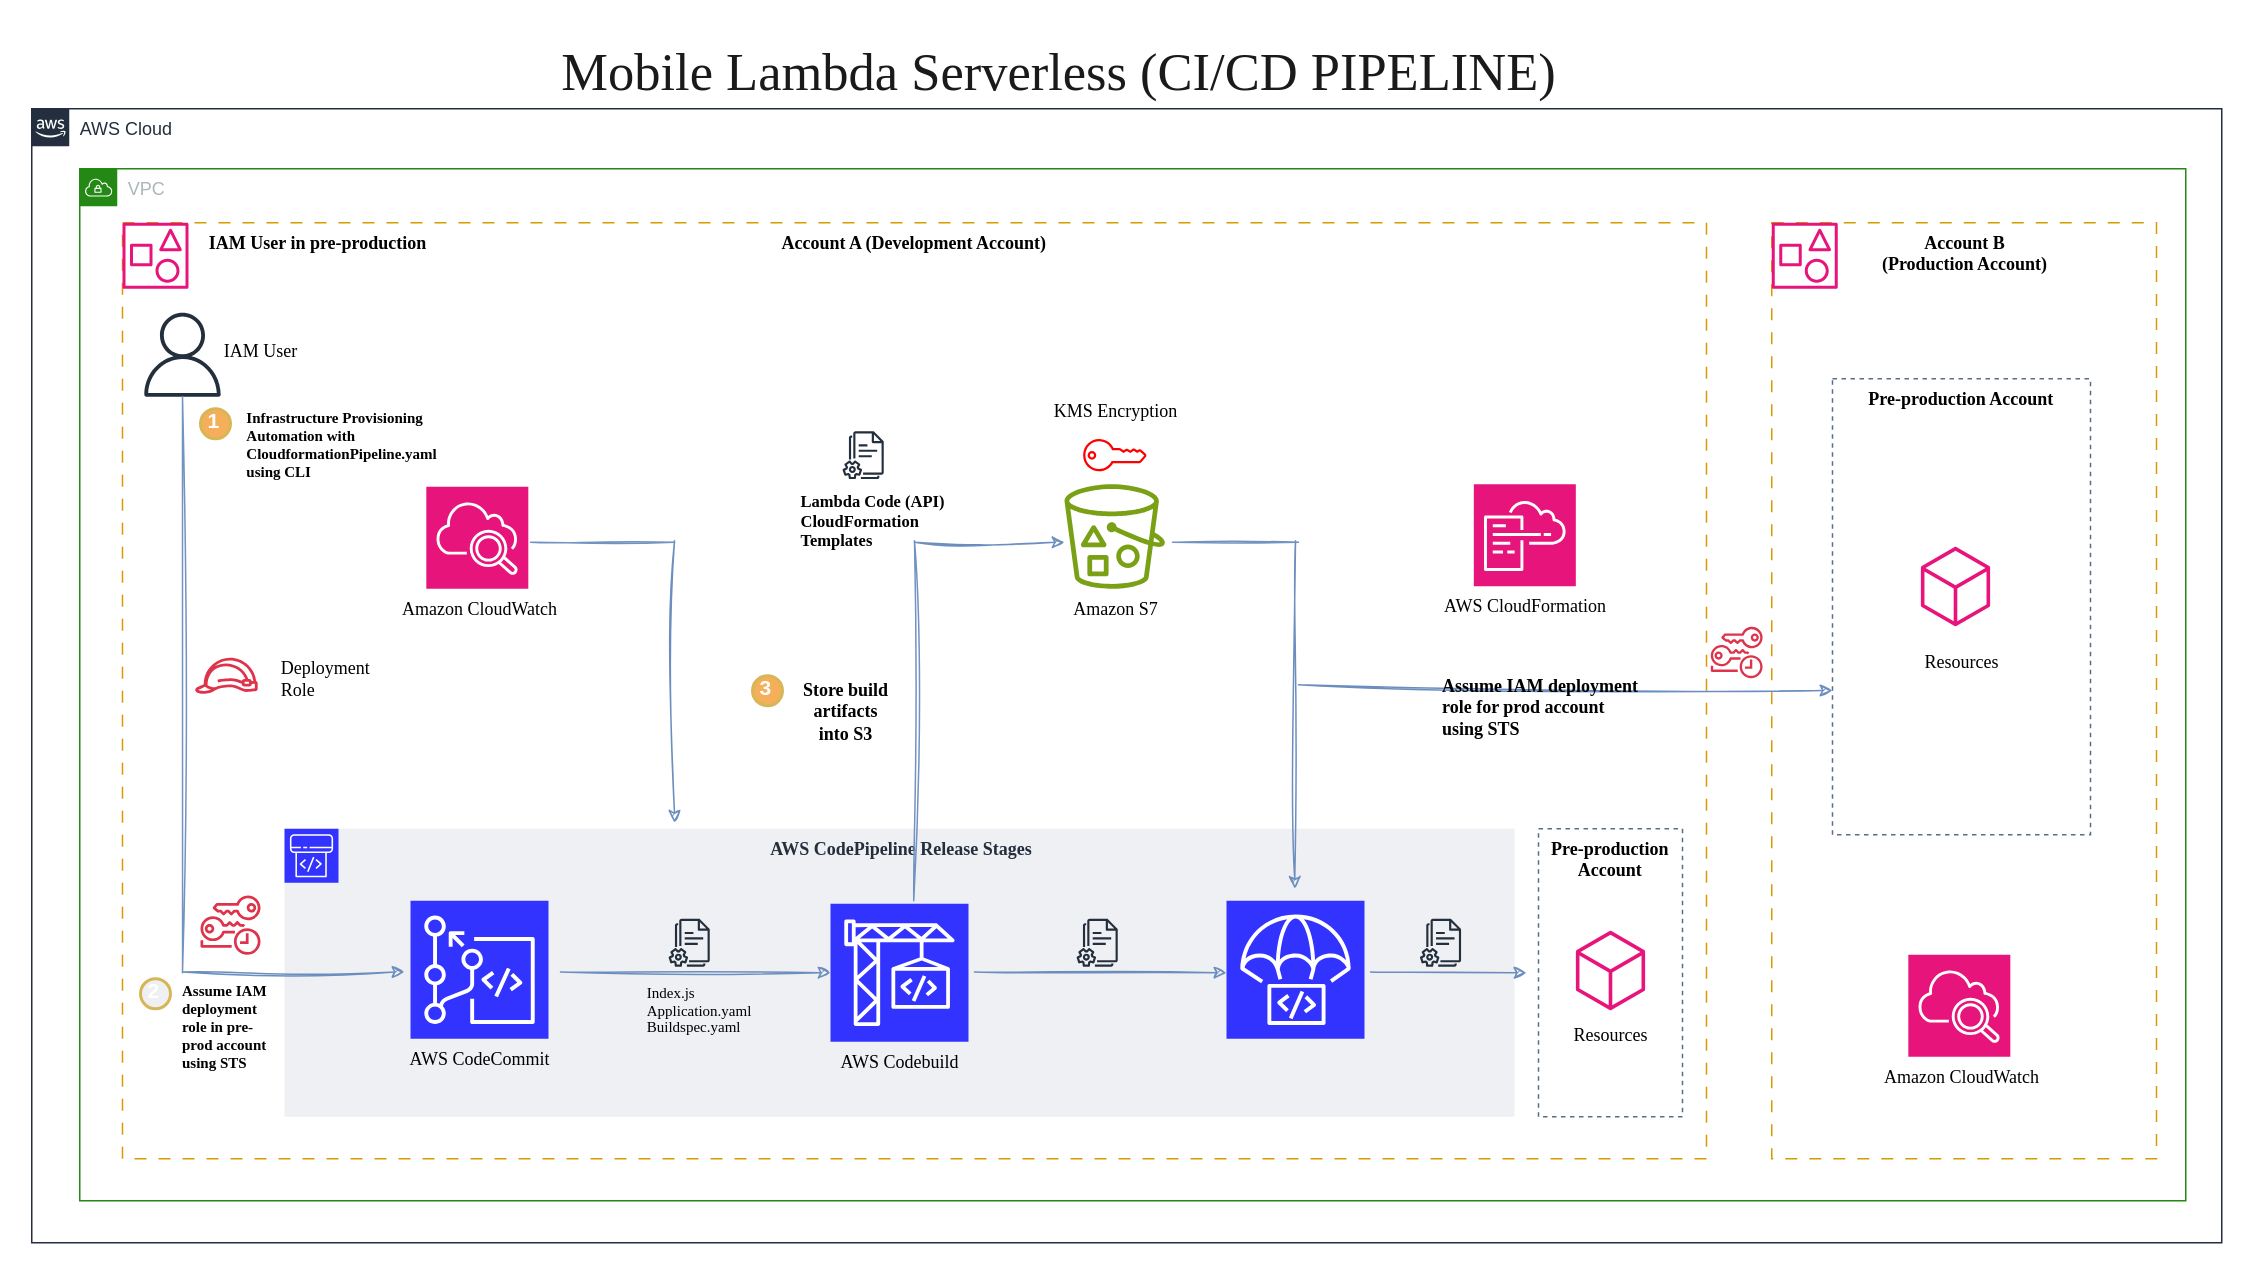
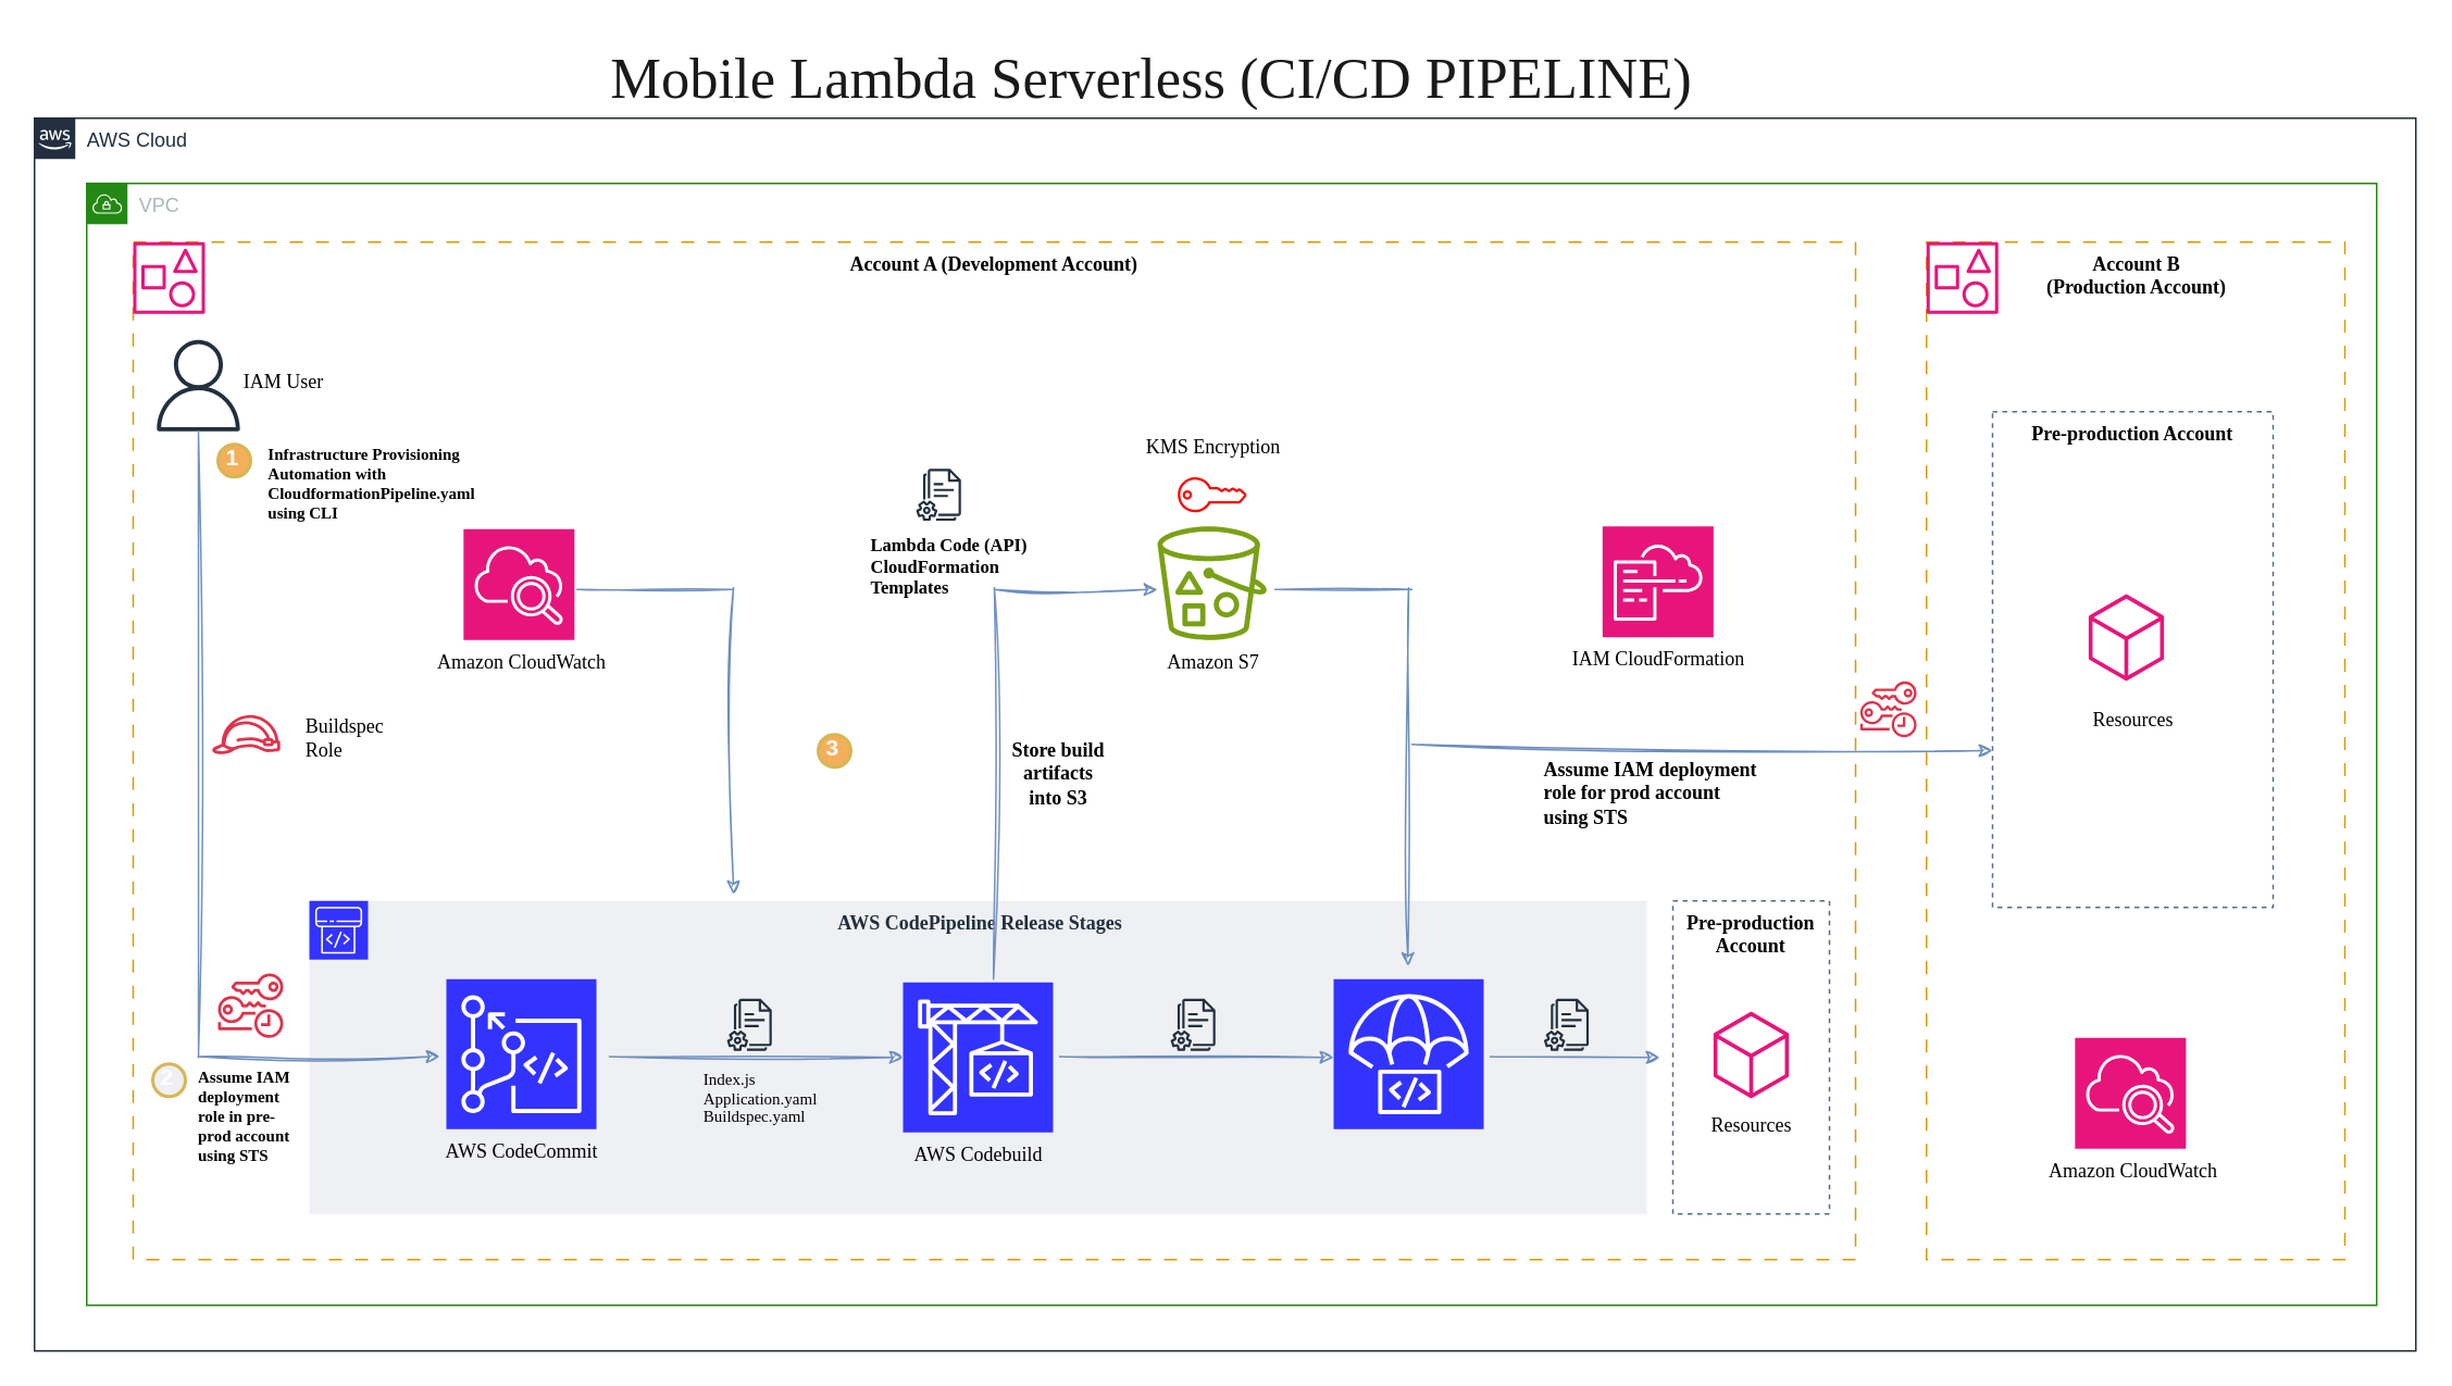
- <mxCell id="15" value="&lt;font data-font-src=&quot;https://fonts.googleapis.com/css?family=Architects+Daughter&quot; face=&quot;Architects Daughter&quot;&gt;&lt;b&gt;IAM User in pre-production&lt;/b&gt;&lt;/font&gt;" style="text;html=1;align=center;verticalAlign=middle;resizable=0;points=[];autosize=1;strokeColor=none;fillColor=none;" parent="1" vertex="1"><mxGeometry x="125" y="148" width="172" height="28" as="geometry" /></mxCell>
- <mxCell id="50" value="&lt;font data-font-src=&quot;https://fonts.googleapis.com/css?family=Architects+Daughter&quot; face=&quot;Architects Daughter&quot;&gt;AWS CloudFormation&lt;/font&gt;" style="text;html=1;align=center;verticalAlign=middle;resizable=0;points=[];autosize=1;strokeColor=none;fillColor=none;" parent="1" vertex="1"><mxGeometry x="945.89" y="390.32" width="140" height="28" as="geometry" /></mxCell>
+ <mxCell id="50" value="&lt;font data-font-src=&quot;https://fonts.googleapis.com/css?family=Architects+Daughter&quot; face=&quot;Architects Daughter&quot;&gt;IAM CloudFormation&lt;/font&gt;" style="text;html=1;align=center;verticalAlign=middle;resizable=0;points=[];autosize=1;strokeColor=none;fillColor=none;" parent="1" vertex="1"><mxGeometry x="945.89" y="390.32" width="140" height="28" as="geometry" /></mxCell>
- <mxCell id="34" value="&lt;font data-font-src=&quot;https://fonts.googleapis.com/css?family=Architects+Daughter&quot; face=&quot;Architects Daughter&quot;&gt;Deployment &lt;br&gt;Role&lt;/font&gt;" style="text;html=1;align=left;verticalAlign=middle;resizable=0;points=[];autosize=1;strokeColor=none;fillColor=none;" parent="1" vertex="1"><mxGeometry x="185" y="430" width="84" height="44" as="geometry" /></mxCell>
+ <mxCell id="34" value="&lt;font data-font-src=&quot;https://fonts.googleapis.com/css?family=Architects+Daughter&quot; face=&quot;Architects Daughter&quot;&gt;Buildspec &lt;br&gt;Role&lt;/font&gt;" style="text;html=1;align=left;verticalAlign=middle;resizable=0;points=[];autosize=1;strokeColor=none;fillColor=none;" parent="1" vertex="1"><mxGeometry x="185" y="430" width="84" height="44" as="geometry" /></mxCell>
- <mxCell id="56" value="&lt;div style=&quot;text-align: left;&quot;&gt;&lt;span style=&quot;background-color: initial;&quot;&gt;&lt;font data-font-src=&quot;https://fonts.googleapis.com/css?family=Architects+Daughter&quot; face=&quot;Architects Daughter&quot;&gt;&lt;b&gt;Assume IAM deployment&lt;/b&gt;&lt;/font&gt;&lt;/span&gt;&lt;/div&gt;&lt;div style=&quot;text-align: left;&quot;&gt;&lt;span style=&quot;background-color: initial;&quot;&gt;&lt;font data-font-src=&quot;https://fonts.googleapis.com/css?family=Architects+Daughter&quot; face=&quot;Architects Daughter&quot;&gt;&lt;b&gt;role for prod account&lt;/b&gt;&lt;/font&gt;&lt;/span&gt;&lt;/div&gt;&lt;div style=&quot;text-align: left;&quot;&gt;&lt;span style=&quot;background-color: initial;&quot;&gt;&lt;font data-font-src=&quot;https://fonts.googleapis.com/css?family=Architects+Daughter&quot; face=&quot;Architects Daughter&quot;&gt;&lt;b&gt;using STS&lt;/b&gt;&lt;/font&gt;&lt;/span&gt;&lt;/div&gt;" style="text;html=1;align=center;verticalAlign=middle;resizable=0;points=[];autosize=1;strokeColor=none;fillColor=none;" parent="1" vertex="1"><mxGeometry x="948" y="441" width="156" height="60" as="geometry" /></mxCell>
+ <mxCell id="56" value="&lt;div style=&quot;text-align: left;&quot;&gt;&lt;span style=&quot;background-color: initial;&quot;&gt;&lt;font data-font-src=&quot;https://fonts.googleapis.com/css?family=Architects+Daughter&quot; face=&quot;Architects Daughter&quot;&gt;&lt;b&gt;Assume IAM deployment&lt;/b&gt;&lt;/font&gt;&lt;/span&gt;&lt;/div&gt;&lt;div style=&quot;text-align: left;&quot;&gt;&lt;span style=&quot;background-color: initial;&quot;&gt;&lt;font data-font-src=&quot;https://fonts.googleapis.com/css?family=Architects+Daughter&quot; face=&quot;Architects Daughter&quot;&gt;&lt;b&gt;role for prod account&lt;/b&gt;&lt;/font&gt;&lt;/span&gt;&lt;/div&gt;&lt;div style=&quot;text-align: left;&quot;&gt;&lt;span style=&quot;background-color: initial;&quot;&gt;&lt;font data-font-src=&quot;https://fonts.googleapis.com/css?family=Architects+Daughter&quot; face=&quot;Architects Daughter&quot;&gt;&lt;b&gt;using STS&lt;/b&gt;&lt;/font&gt;&lt;/span&gt;&lt;/div&gt;" style="text;html=1;align=center;verticalAlign=middle;resizable=0;points=[];autosize=1;strokeColor=none;fillColor=none;" parent="1" vertex="1"><mxGeometry x="933" y="456" width="156" height="60" as="geometry" /></mxCell>
- <mxCell id="53" value="&lt;font data-font-src=&quot;https://fonts.googleapis.com/css?family=Architects+Daughter&quot; face=&quot;Architects Daughter&quot;&gt;&lt;b&gt;Store build&lt;br&gt;artifacts&lt;br&gt;into S3&lt;/b&gt;&lt;/font&gt;" style="text;html=1;align=center;verticalAlign=middle;resizable=0;points=[];autosize=1;strokeColor=none;fillColor=none;" parent="1" vertex="1"><mxGeometry x="521" y="444" width="84" height="60" as="geometry" /></mxCell>
+ <mxCell id="53" value="&lt;font data-font-src=&quot;https://fonts.googleapis.com/css?family=Architects+Daughter&quot; face=&quot;Architects Daughter&quot;&gt;&lt;b&gt;Store build&lt;br&gt;artifacts&lt;br&gt;into S3&lt;/b&gt;&lt;/font&gt;" style="text;html=1;align=center;verticalAlign=middle;resizable=0;points=[];autosize=1;strokeColor=none;fillColor=none;" parent="1" vertex="1"><mxGeometry x="606" y="444" width="84" height="60" as="geometry" /></mxCell>
